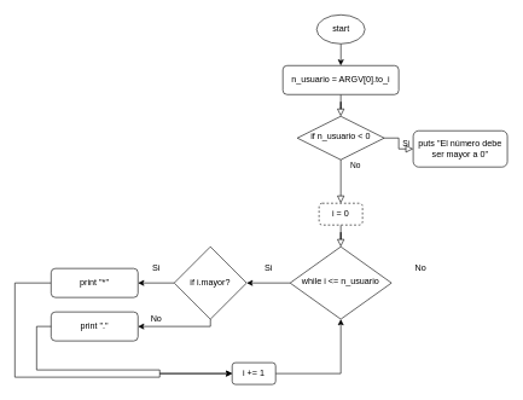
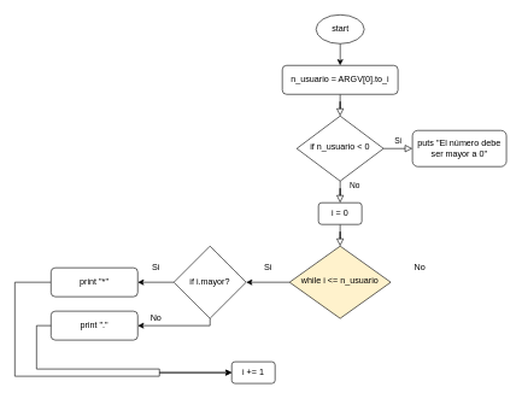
- <mxCell id="6" value="&lt;p&gt;if n_usuario &amp;lt; 0&lt;/p&gt;" style="rhombus;whiteSpace=wrap;html=1;shadow=0;fontFamily=Helvetica;fontSize=12;align=center;strokeWidth=1;spacing=6;spacingTop=-4;" parent="1" vertex="1"><mxGeometry x="410" y="160" width="120" height="60" as="geometry" /></mxCell>
+ <mxCell id="6" value="&lt;p&gt;if n_usuario &amp;lt; 0&lt;/p&gt;" style="rhombus;whiteSpace=wrap;html=1;shadow=0;fontFamily=Helvetica;fontSize=12;align=center;strokeWidth=1;spacing=6;spacingTop=-4;" parent="1" vertex="1"><mxGeometry x="410" y="160" width="120" height="90" as="geometry" /></mxCell>
- <mxCell id="22" value="&lt;p&gt;i = 0&lt;/p&gt;" style="rounded=1;whiteSpace=wrap;html=1;fontSize=12;glass=0;strokeWidth=1;shadow=0;dashed=1;" vertex="1" parent="1"><mxGeometry x="440" y="280" width="60" height="30" as="geometry" /></mxCell>
+ <mxCell id="22" value="&lt;p&gt;i = 0&lt;/p&gt;" style="rounded=1;whiteSpace=wrap;html=1;fontSize=12;glass=0;strokeWidth=1;shadow=0;" vertex="1" parent="1"><mxGeometry x="440" y="280" width="60" height="30" as="geometry" /></mxCell>
- <mxCell id="9" value="&lt;p&gt;while i &amp;lt;= n_usuario&lt;/p&gt;" style="rhombus;whiteSpace=wrap;html=1;shadow=0;fontFamily=Helvetica;fontSize=12;align=center;strokeWidth=1;spacing=6;spacingTop=-4;" parent="1" vertex="1"><mxGeometry x="400" y="340" width="140" height="100" as="geometry" /></mxCell>
+ <mxCell id="9" value="&lt;p&gt;while i &amp;lt;= n_usuario&lt;/p&gt;" style="rhombus;whiteSpace=wrap;html=1;shadow=0;fontFamily=Helvetica;fontSize=12;align=center;strokeWidth=1;spacing=6;spacingTop=-4;fillColor=#fff2cc;" parent="1" vertex="1"><mxGeometry x="400" y="340" width="140" height="100" as="geometry" /></mxCell>
- <mxCell id="24" style="edgeStyle=orthogonalEdgeStyle;rounded=0;orthogonalLoop=1;jettySize=auto;html=1;entryX=0.5;entryY=1;entryDx=0;entryDy=0;" edge="1" parent="1" source="25" target="9"><mxGeometry relative="1" as="geometry" /></mxCell>
